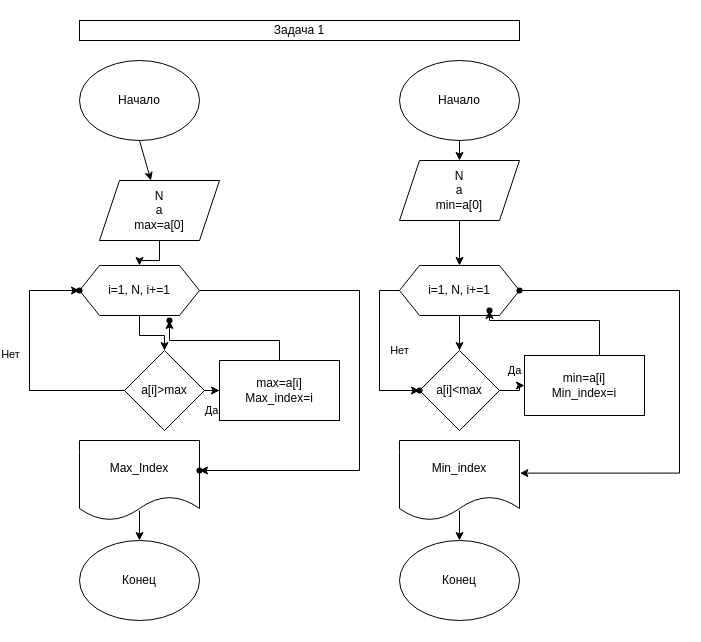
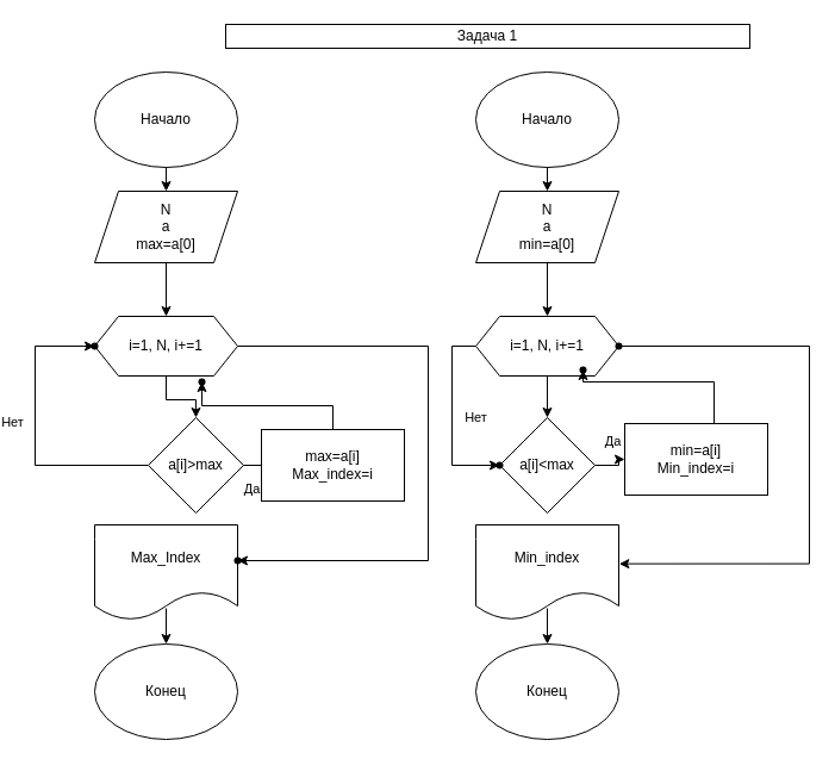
- <mxCell id="6" value="&lt;font style=&quot;vertical-align: inherit;&quot;&gt;&lt;font style=&quot;vertical-align: inherit;&quot;&gt;Задача 1&lt;/font&gt;&lt;/font&gt;" style="rounded=0;whiteSpace=wrap;html=1;" vertex="1" parent="1"><mxGeometry x="70" width="440" height="20" as="geometry" y="20" /></mxCell>
+ <mxCell id="6" value="&lt;font style=&quot;vertical-align: inherit;&quot;&gt;&lt;font style=&quot;vertical-align: inherit;&quot;&gt;Задача 1&lt;/font&gt;&lt;/font&gt;" style="rounded=0;whiteSpace=wrap;html=1;" vertex="1" parent="1"><mxGeometry x="180" y="20" width="440" height="20" as="geometry" /></mxCell>
- <mxCell id="12" value="N&lt;br&gt;a&lt;br&gt;max=a[0]" style="shape=parallelogram;perimeter=parallelogramPerimeter;whiteSpace=wrap;html=1;fixedSize=1;" vertex="1" parent="1"><mxGeometry x="90" y="180" width="120" height="60" as="geometry" /></mxCell>
+ <mxCell id="12" value="N&lt;br&gt;a&lt;br&gt;max=a[0]" style="shape=parallelogram;perimeter=parallelogramPerimeter;whiteSpace=wrap;html=1;fixedSize=1;" vertex="1" parent="1"><mxGeometry x="70" y="160" width="120" height="60" as="geometry" /></mxCell>
- <mxCell id="15" value="Да" style="edgeStyle=orthogonalEdgeStyle;rounded=0;orthogonalLoop=1;jettySize=auto;html=1;" edge="1" parent="1" source="18" target="30"><mxGeometry y="20" relative="1" as="geometry"><mxPoint as="offset" /></mxGeometry></mxCell>
+ <mxCell id="15" value="Да" style="edgeStyle=orthogonalEdgeStyle;rounded=0;orthogonalLoop=1;jettySize=auto;html=1;endArrow=none;" edge="1" parent="1" source="18" target="30"><mxGeometry y="20" relative="1" as="geometry"><mxPoint as="offset" /></mxGeometry></mxCell>
